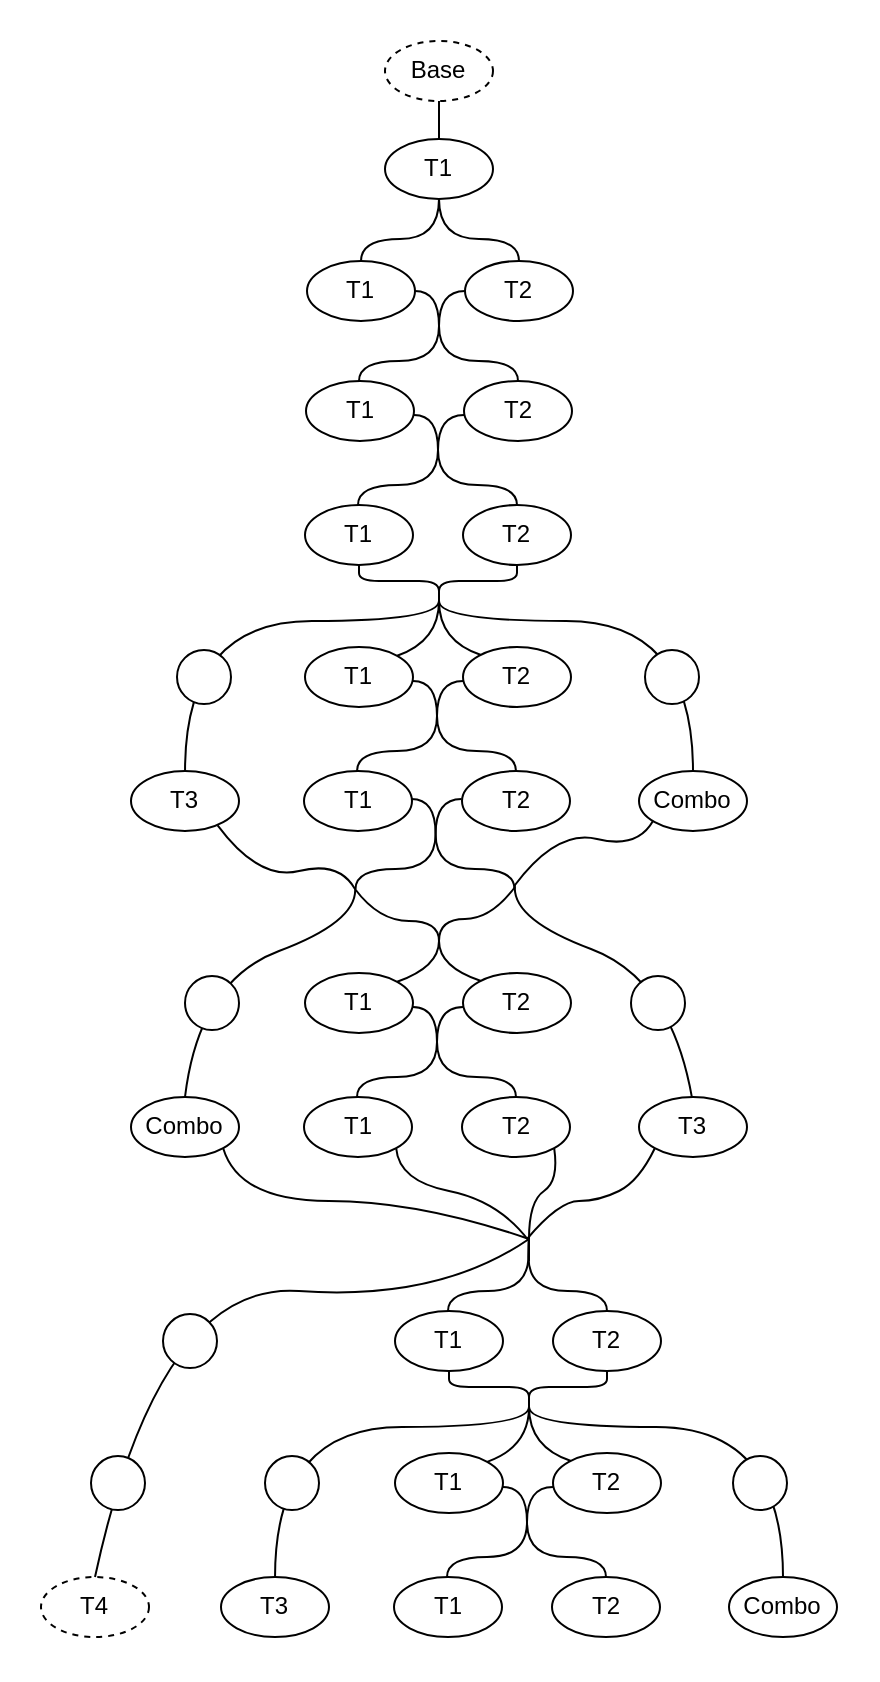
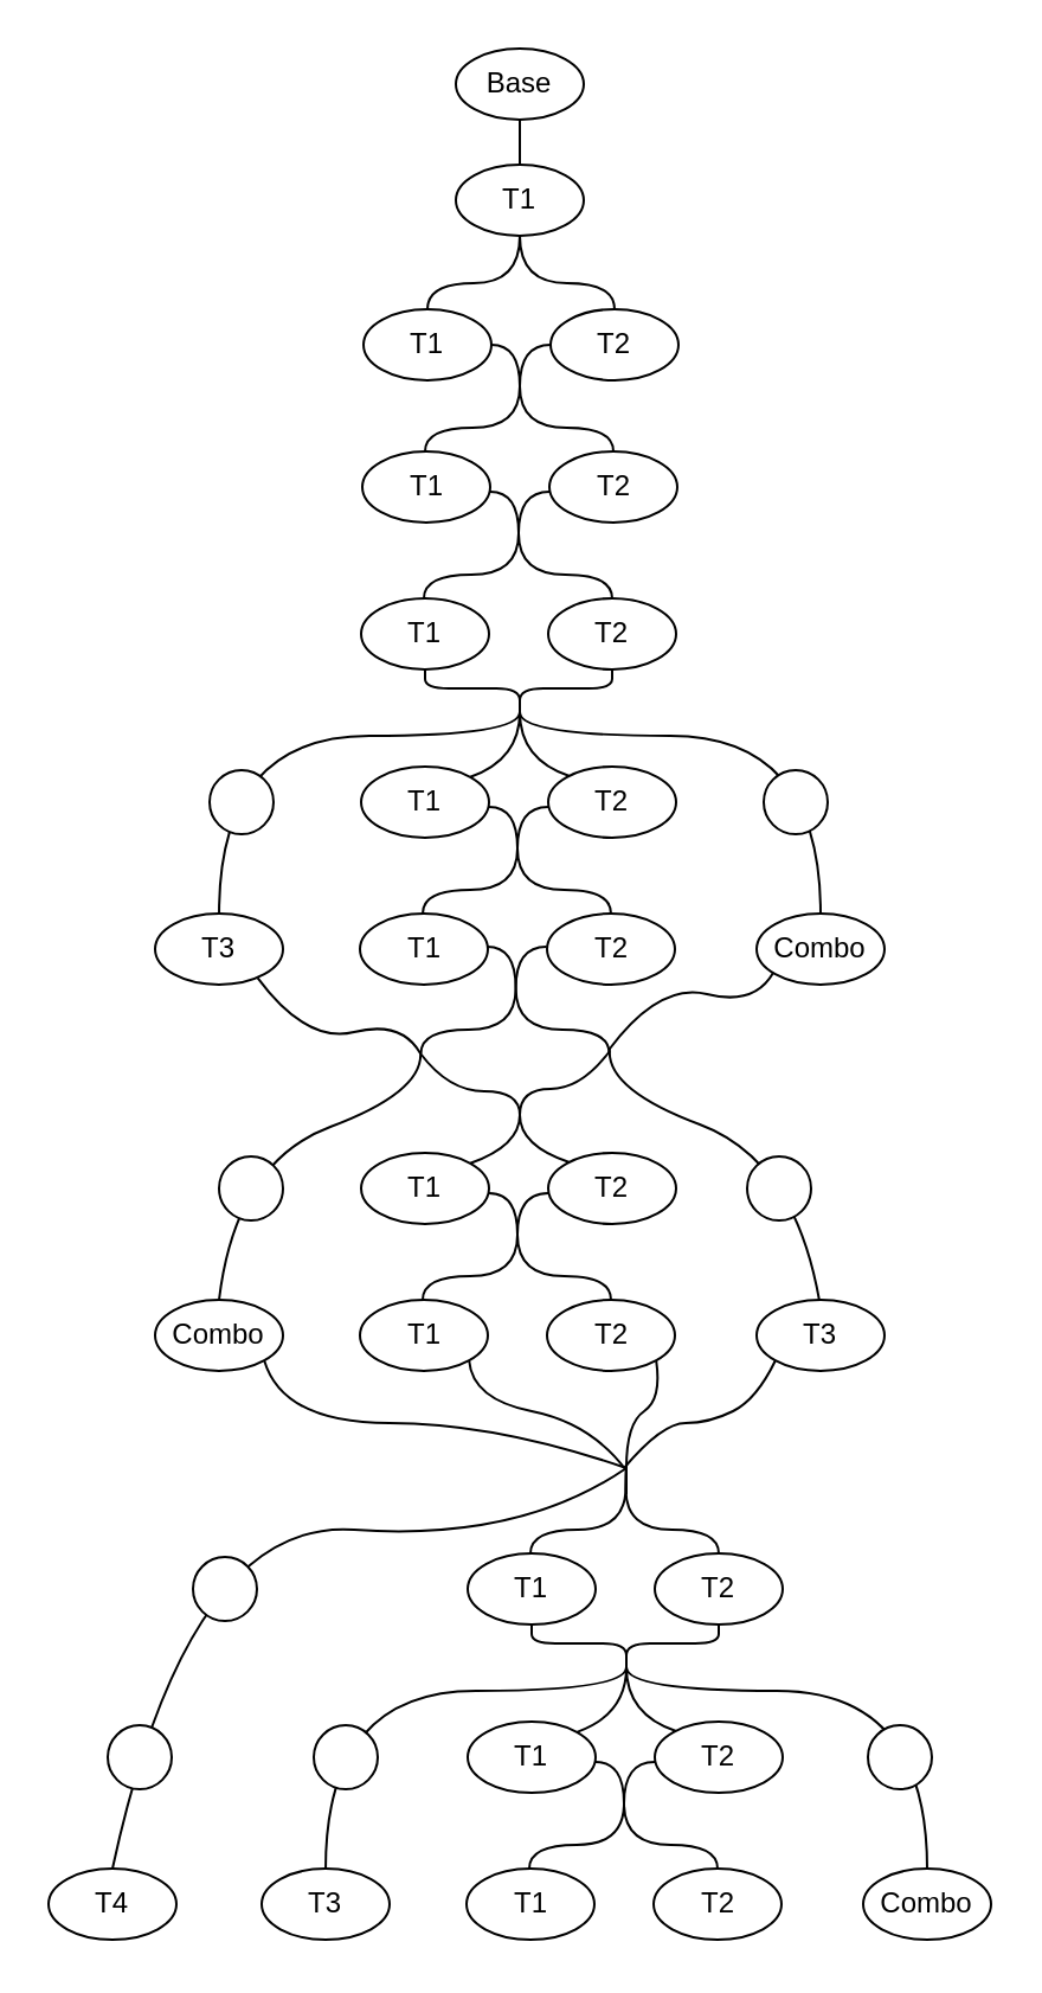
- <mxCell id="72" value="Base" style="ellipse;whiteSpace=wrap;html=1;dashed=1;" vertex="1" parent="1"><mxGeometry x="192" y="20" width="54" height="30" as="geometry" /></mxCell>
+ <mxCell id="72" value="Base" style="ellipse;whiteSpace=wrap;html=1;" vertex="1" parent="1"><mxGeometry x="192" y="20" width="54" height="30" as="geometry" /></mxCell>
- <mxCell id="65" value="T4" style="ellipse;whiteSpace=wrap;html=1;dashed=1;" parent="1" vertex="1"><mxGeometry x="20" y="788.02" width="54" height="30" as="geometry" /></mxCell>
+ <mxCell id="65" value="T4" style="ellipse;whiteSpace=wrap;html=1;" parent="1" vertex="1"><mxGeometry x="20" y="788.02" width="54" height="30" as="geometry" /></mxCell>
